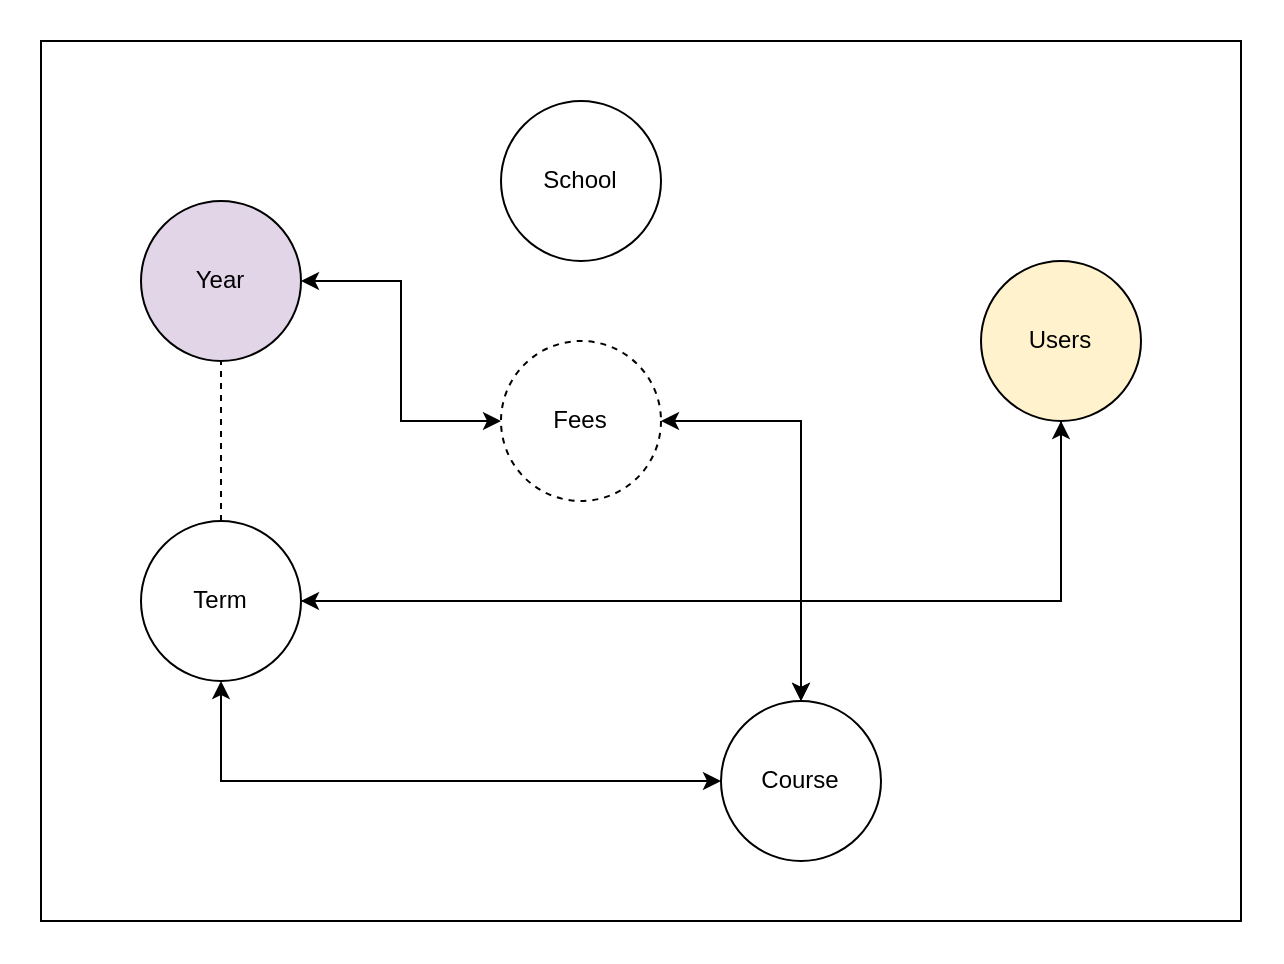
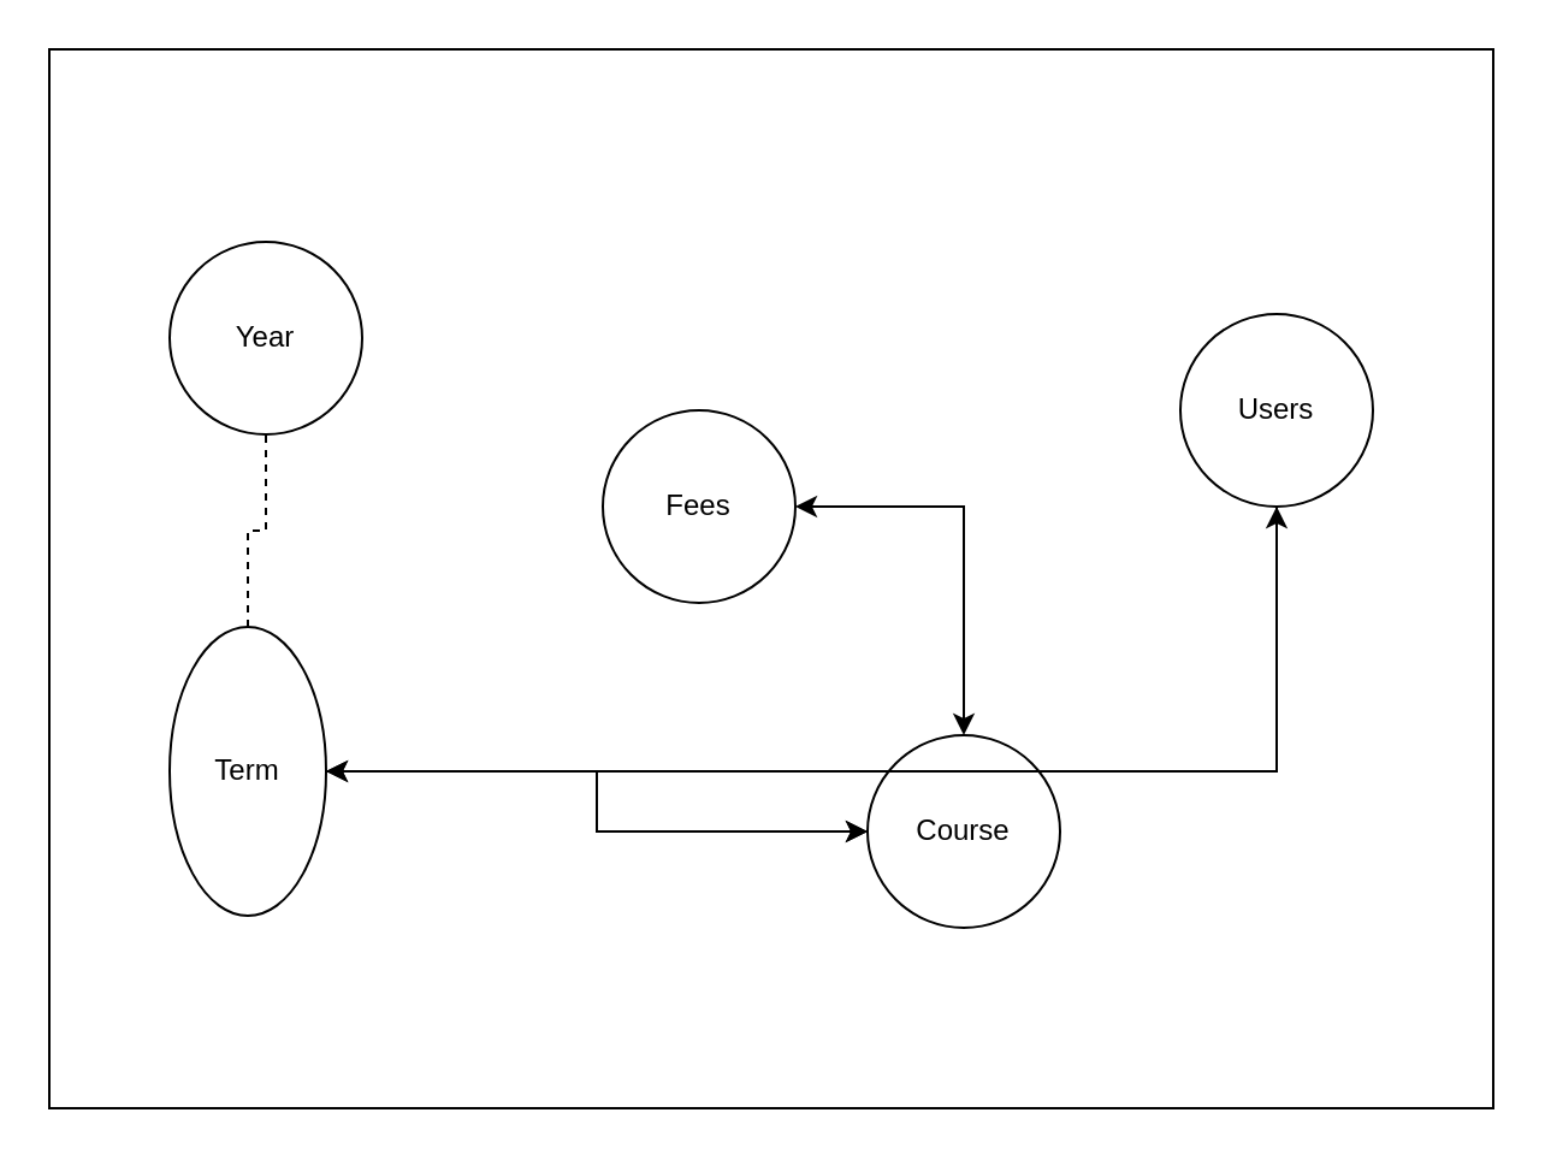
- <mxCell id="3" value="School" style="ellipse;whiteSpace=wrap;html=1;aspect=fixed;" parent="1" vertex="1"><mxGeometry x="250" y="50" width="80" height="80" as="geometry" /></mxCell>
- <mxCell id="4" value="Year" style="ellipse;whiteSpace=wrap;html=1;aspect=fixed;fillColor=#e1d5e7;" parent="1" vertex="1"><mxGeometry x="70" y="100" width="80" height="80" as="geometry" /></mxCell>
+ <mxCell id="4" value="Year" style="ellipse;whiteSpace=wrap;html=1;aspect=fixed;" parent="1" vertex="1"><mxGeometry x="70" y="100" width="80" height="80" as="geometry" /></mxCell>
- <mxCell id="5" value="Users" style="ellipse;whiteSpace=wrap;html=1;aspect=fixed;fillColor=#fff2cc;" parent="1" vertex="1"><mxGeometry x="490" y="130" width="80" height="80" as="geometry" /></mxCell>
+ <mxCell id="5" value="Users" style="ellipse;whiteSpace=wrap;html=1;aspect=fixed;" parent="1" vertex="1"><mxGeometry x="490" y="130" width="80" height="80" as="geometry" /></mxCell>
- <mxCell id="8" value="" style="edgeStyle=orthogonalEdgeStyle;rounded=0;orthogonalLoop=1;jettySize=auto;html=1;endArrow=classic;endFill=1;startArrow=classic;startFill=1;" parent="1" source="10" target="4" edge="1"><mxGeometry relative="1" as="geometry" /></mxCell>
- <mxCell id="10" value="Fees" style="ellipse;whiteSpace=wrap;html=1;aspect=fixed;dashed=1;" parent="1" vertex="1"><mxGeometry x="250" y="170" width="80" height="80" as="geometry" /></mxCell>
+ <mxCell id="10" value="Fees" style="ellipse;whiteSpace=wrap;html=1;aspect=fixed;" parent="1" vertex="1"><mxGeometry x="250" y="170" width="80" height="80" as="geometry" /></mxCell>
- <mxCell id="14" value="Term" style="ellipse;whiteSpace=wrap;html=1;aspect=fixed;" parent="1" vertex="1"><mxGeometry x="70" y="260" width="80" height="80" as="geometry" /></mxCell>
+ <mxCell id="14" value="Term" style="ellipse;whiteSpace=wrap;html=1;aspect=fixed;" parent="1" vertex="1"><mxGeometry x="70" y="260" width="65" height="120" as="geometry" /></mxCell>
- <mxCell id="12" value="Course" style="ellipse;whiteSpace=wrap;html=1;aspect=fixed;" parent="1" vertex="1"><mxGeometry x="360" y="350" width="80" height="80" as="geometry" /></mxCell>
+ <mxCell id="12" value="Course" style="ellipse;whiteSpace=wrap;html=1;aspect=fixed;" parent="1" vertex="1"><mxGeometry x="360" y="305" width="80" height="80" as="geometry" /></mxCell>
